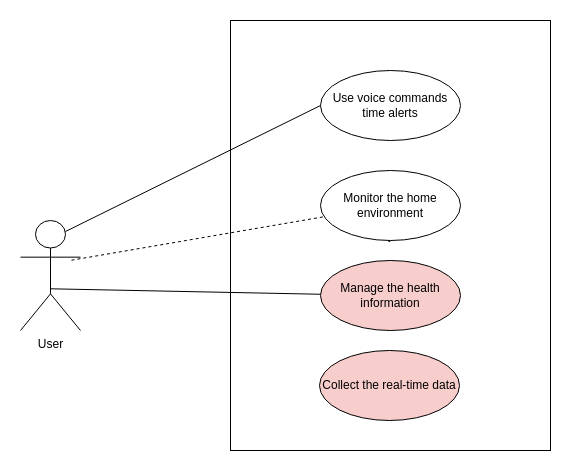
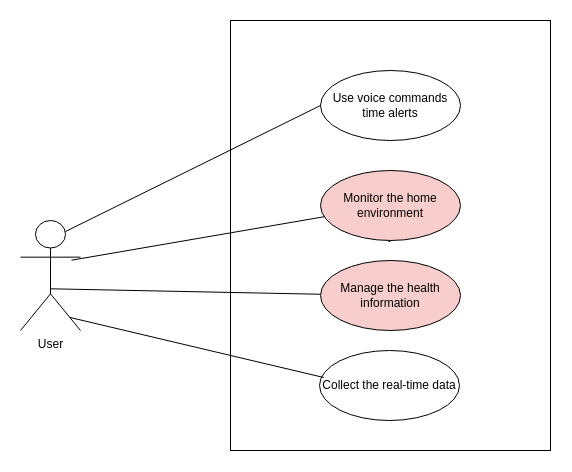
- <mxCell id="5" value="Monitor the home environment" style="ellipse;whiteSpace=wrap;html=1;" vertex="1" parent="1"><mxGeometry x="320" y="170" width="140" height="70" as="geometry" /></mxCell>
+ <mxCell id="5" value="Monitor the home environment" style="ellipse;whiteSpace=wrap;html=1;fillColor=#f8cecc;" vertex="1" parent="1"><mxGeometry x="320" y="170" width="140" height="70" as="geometry" /></mxCell>
- <mxCell id="9" value="" style="endArrow=none;html=1;rounded=0;exitX=0.85;exitY=0.361;exitDx=0;exitDy=0;exitPerimeter=0;dashed=1;" edge="1" parent="1" source="3" target="5"><mxGeometry width="50" height="50" relative="1" as="geometry"><mxPoint x="90" y="260" as="sourcePoint" /><mxPoint x="140" y="210" as="targetPoint" /></mxGeometry></mxCell>
+ <mxCell id="9" value="" style="endArrow=none;html=1;rounded=0;exitX=0.85;exitY=0.361;exitDx=0;exitDy=0;exitPerimeter=0;" edge="1" parent="1" source="3" target="5"><mxGeometry width="50" height="50" relative="1" as="geometry"><mxPoint x="90" y="260" as="sourcePoint" /><mxPoint x="140" y="210" as="targetPoint" /></mxGeometry></mxCell>
+ <mxCell id="11" value="" style="endArrow=none;html=1;rounded=0;exitX=0.828;exitY=0.882;exitDx=0;exitDy=0;exitPerimeter=0;entryX=0.031;entryY=0.386;entryDx=0;entryDy=0;entryPerimeter=0;" edge="1" parent="1" source="3" target="7"><mxGeometry width="50" height="50" relative="1" as="geometry"><mxPoint x="80" y="370" as="sourcePoint" /><mxPoint x="130" y="320" as="targetPoint" /></mxGeometry></mxCell>
- <mxCell id="7" value="Collect the real-time data" style="ellipse;whiteSpace=wrap;html=1;fillColor=#f8cecc;" vertex="1" parent="1"><mxGeometry x="319" y="350" width="140" height="70" as="geometry" /></mxCell>
+ <mxCell id="7" value="Collect the real-time data" style="ellipse;whiteSpace=wrap;html=1;" vertex="1" parent="1"><mxGeometry x="319" y="350" width="140" height="70" as="geometry" /></mxCell>
